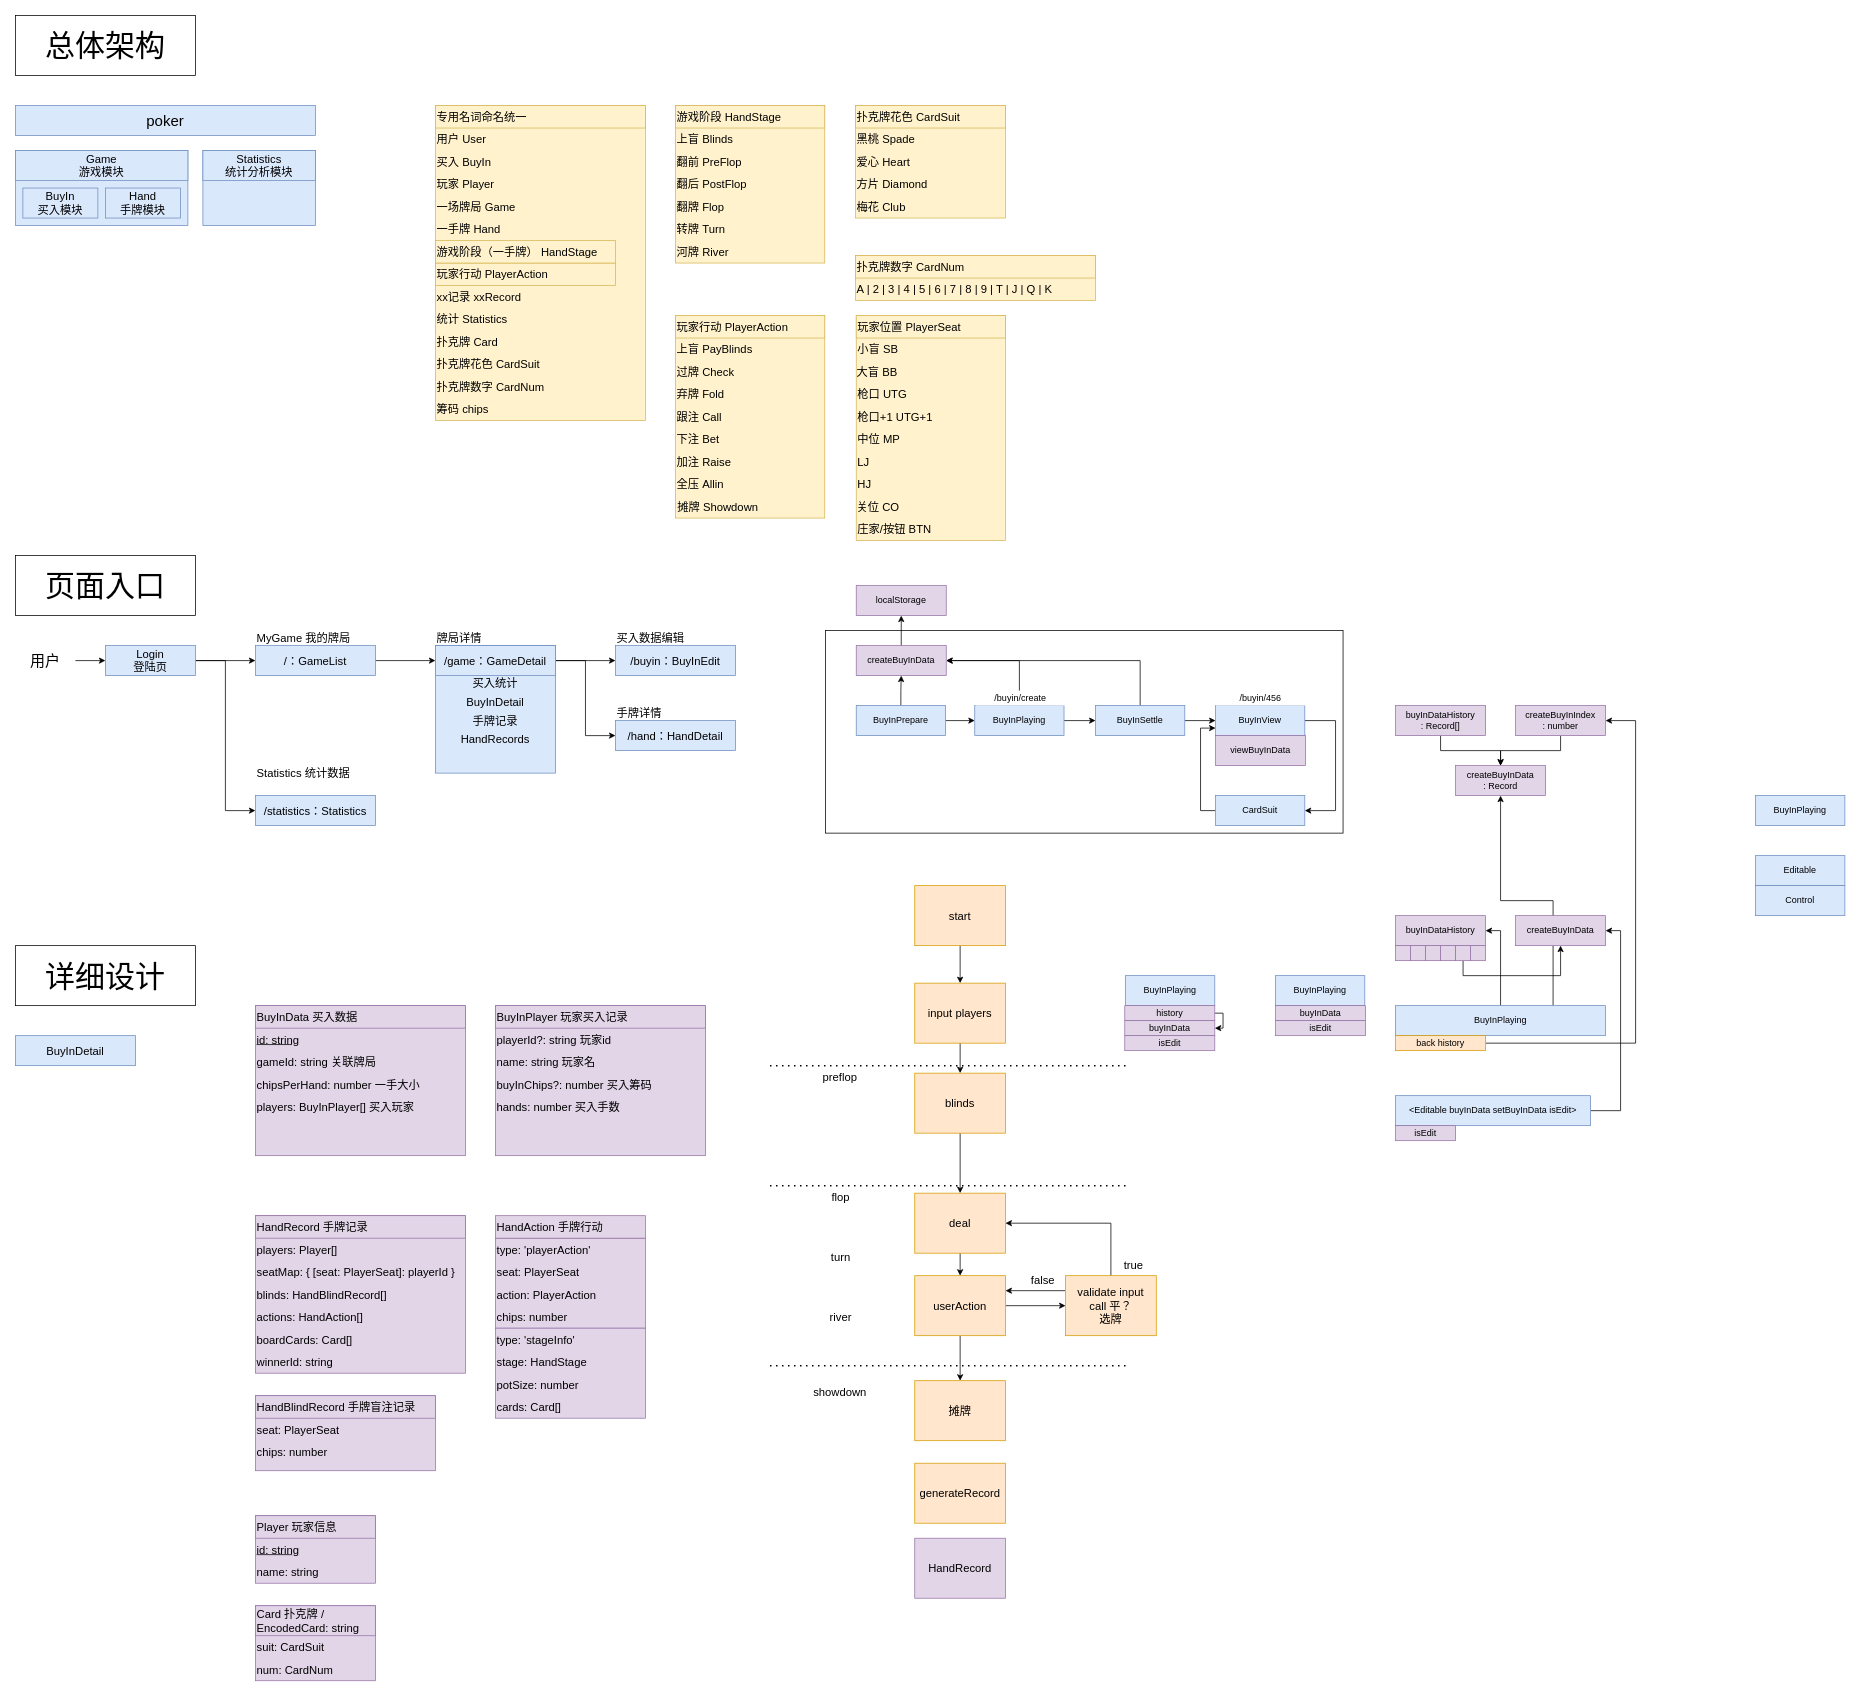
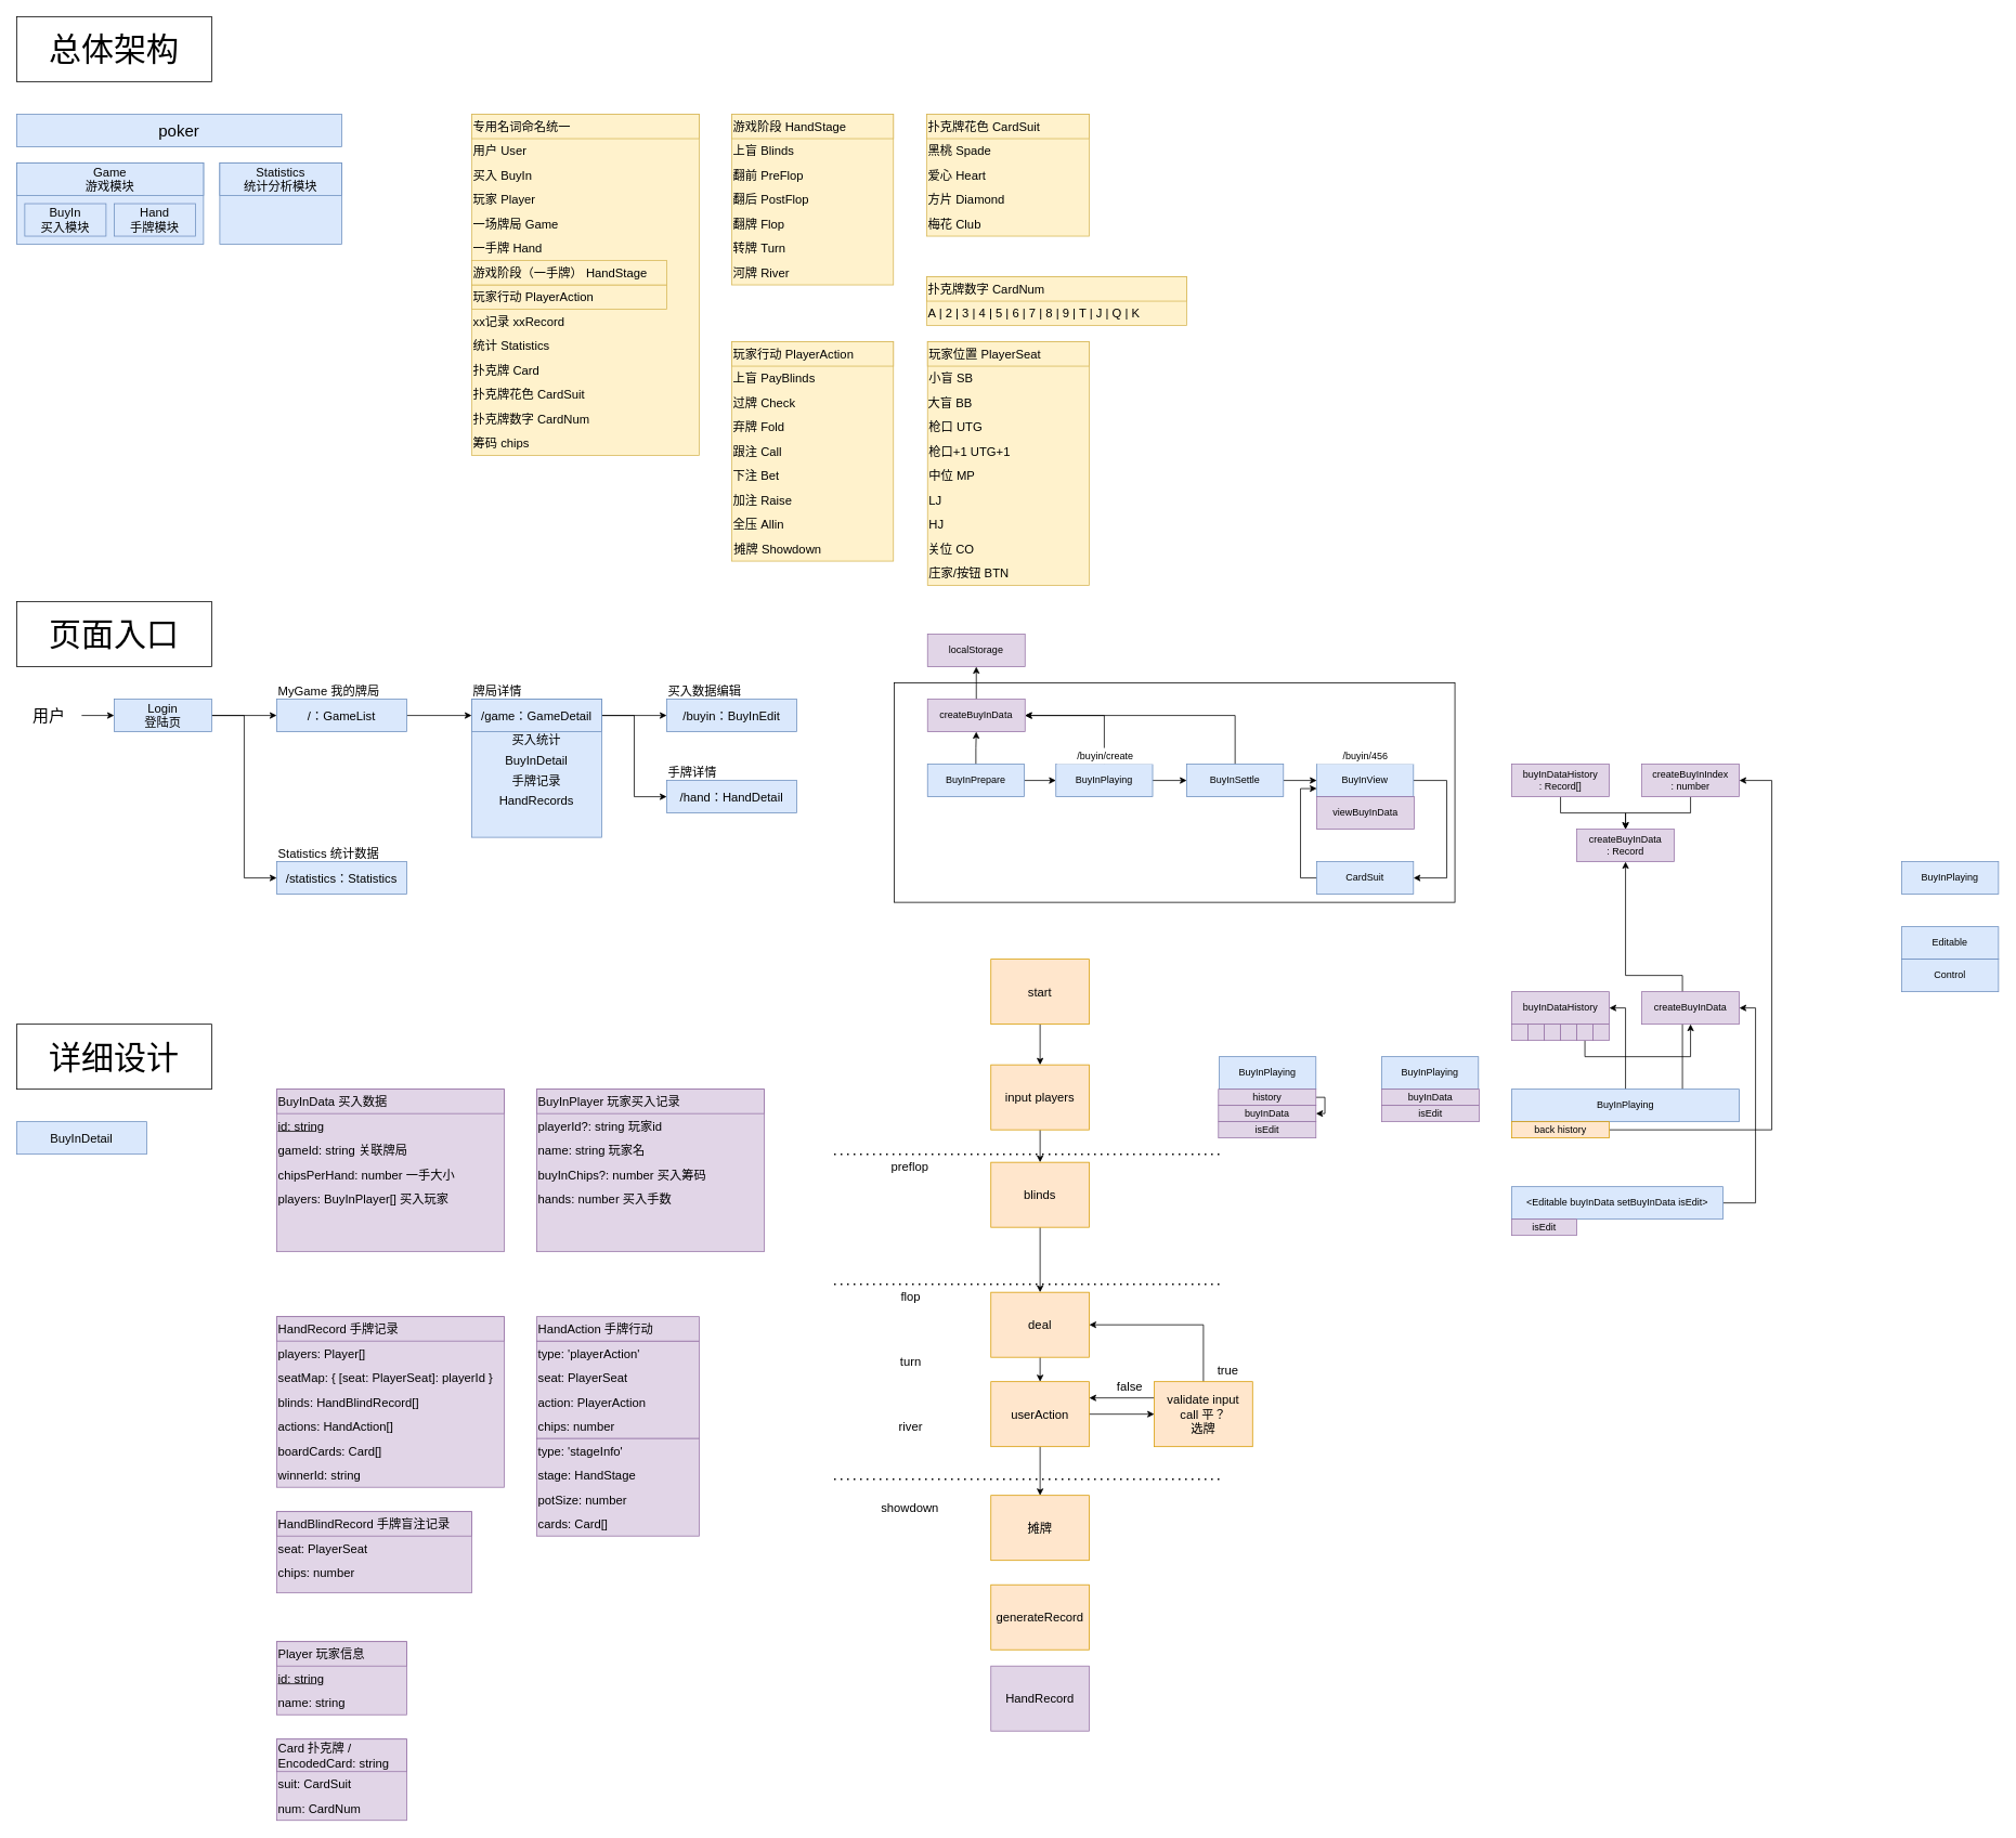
- <mxCell id="74" value="&lt;span style=&quot;font-size: 15px&quot;&gt;Statistics 统计数据&lt;/span&gt;" style="rounded=0;whiteSpace=wrap;html=1;strokeColor=none;fillColor=none;align=left;" parent="1" vertex="1"><mxGeometry x="340" y="1020" width="160" height="20" as="geometry" /></mxCell>
+ <mxCell id="74" value="&lt;span style=&quot;font-size: 15px&quot;&gt;Statistics 统计数据&lt;/span&gt;" style="rounded=0;whiteSpace=wrap;html=1;strokeColor=none;fillColor=none;align=left;" parent="1" vertex="1"><mxGeometry x="340" y="1040" width="160" height="20" as="geometry" /></mxCell>
